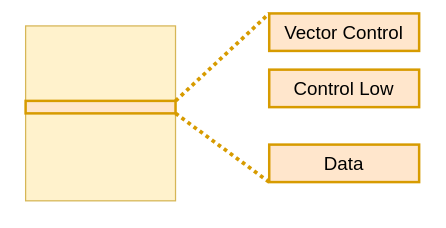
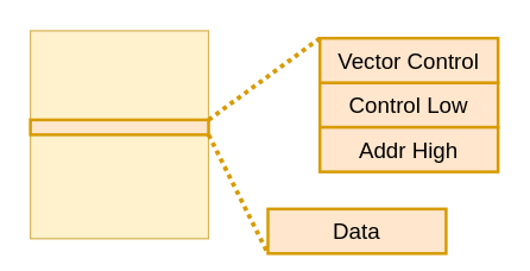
- <mxCell id="6" value="Vector Control" style="rounded=0;whiteSpace=wrap;html=1;fillColor=#ffe6cc;strokeColor=#d79b00;fontSize=15;strokeWidth=2;glass=0;sketch=0;shadow=0;" parent="1" vertex="1"><mxGeometry x="215" y="10" width="120" height="30" as="geometry" /></mxCell>
+ <mxCell id="6" value="Vector Control" style="rounded=0;whiteSpace=wrap;html=1;fillColor=#ffe6cc;strokeColor=#d79b00;fontSize=15;strokeWidth=2;glass=0;sketch=0;shadow=0;" parent="1" vertex="1"><mxGeometry x="215" y="25" width="120" height="30" as="geometry" /></mxCell>
+ <mxCell id="4" value="Addr High" style="rounded=0;whiteSpace=wrap;html=1;fillColor=#ffe6cc;strokeColor=#d79b00;fontSize=15;strokeWidth=2;glass=0;sketch=0;shadow=0;" parent="1" vertex="1"><mxGeometry x="215" y="85" width="120" height="30" as="geometry" /></mxCell>
- <mxCell id="5" value="Data" style="rounded=0;whiteSpace=wrap;html=1;fillColor=#ffe6cc;strokeColor=#d79b00;fontSize=15;strokeWidth=2;glass=0;sketch=0;shadow=0;" parent="1" vertex="1"><mxGeometry x="215" y="115" width="120" height="30" as="geometry" /></mxCell>
+ <mxCell id="5" value="Data" style="rounded=0;whiteSpace=wrap;html=1;fillColor=#ffe6cc;strokeColor=#d79b00;fontSize=15;strokeWidth=2;glass=0;sketch=0;shadow=0;" parent="1" vertex="1"><mxGeometry x="180" y="140" width="120" height="30" as="geometry" /></mxCell>
